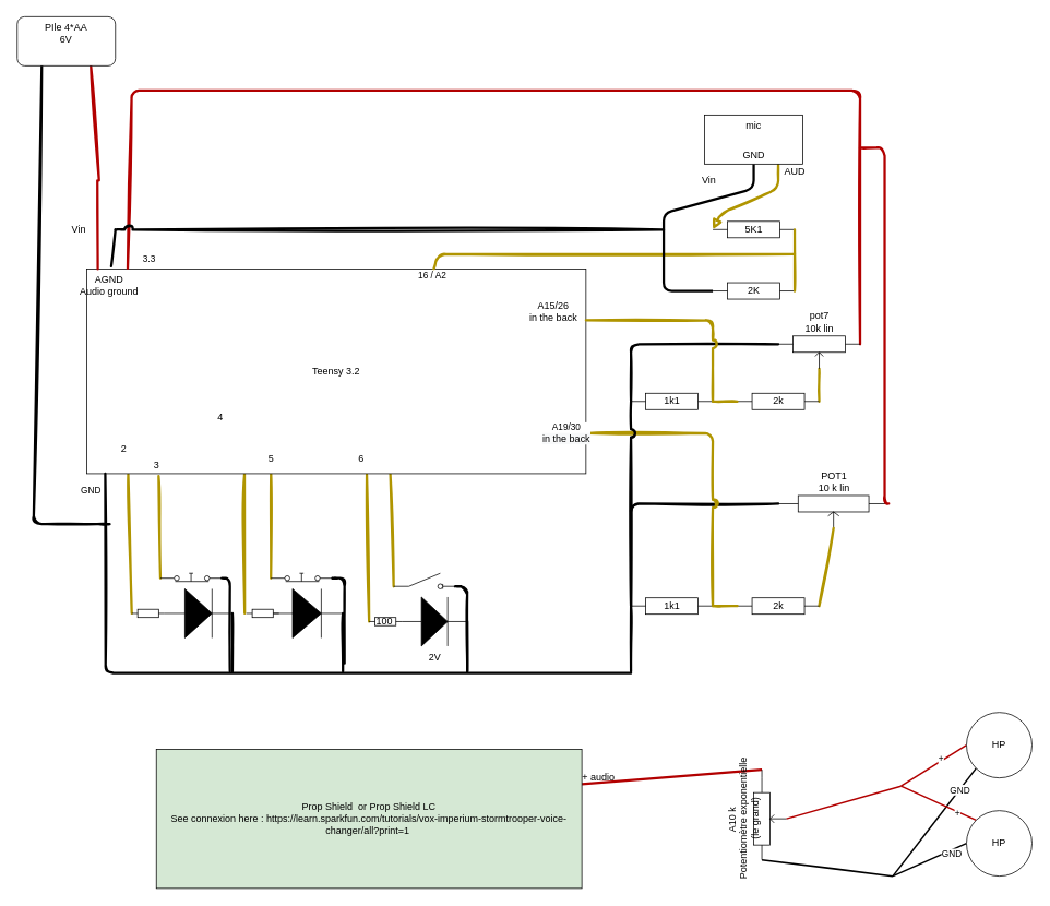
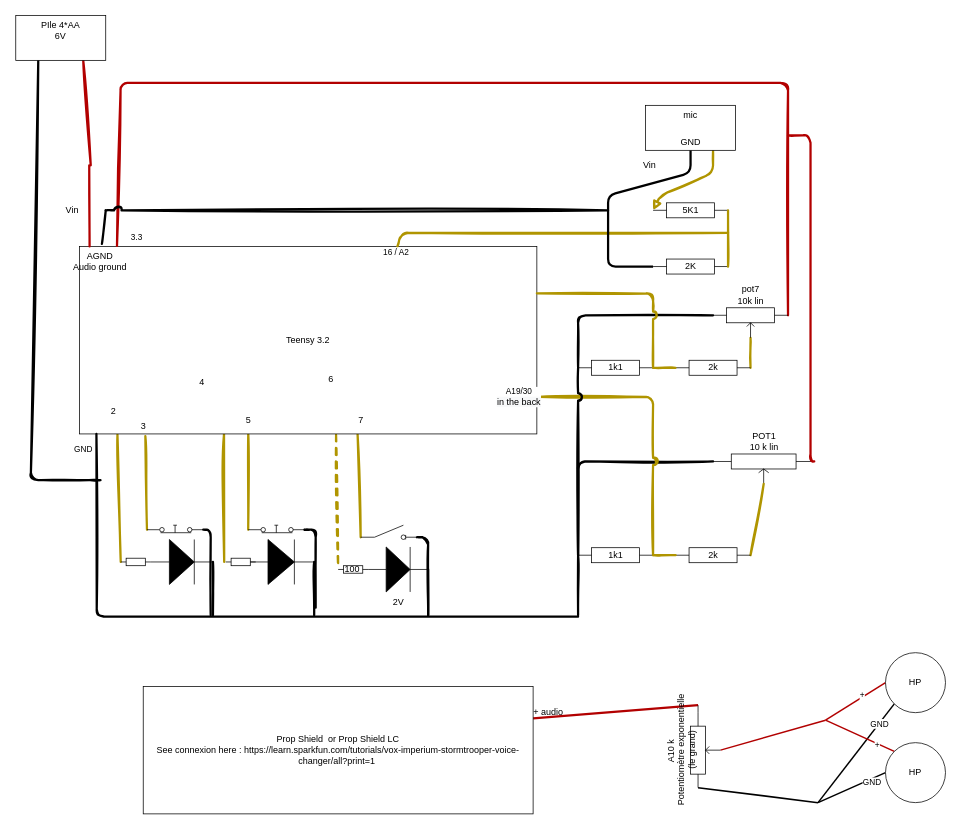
- <mxCell id="35" value="PIle 4*AA&lt;br&gt;6V" style="whiteSpace=wrap;html=1;align=center;verticalAlign=top;rounded=1;" parent="1" vertex="1"><mxGeometry x="20" y="20" width="120" height="60" as="geometry" /></mxCell>
+ <mxCell id="35" value="PIle 4*AA&lt;br&gt;6V" style="rounded=0;whiteSpace=wrap;html=1;align=center;verticalAlign=top;" parent="1" vertex="1"><mxGeometry x="20" y="20" width="120" height="60" as="geometry" /></mxCell>
- <mxCell id="20" value="AUD" style="text;html=1;align=center;verticalAlign=middle;resizable=0;points=[];autosize=1;strokeColor=none;fillColor=none;" parent="1" vertex="1"><mxGeometry x="950" y="200" width="40" height="20" as="geometry" /></mxCell>
- <mxCell id="97" value="A15/26&lt;br&gt;in the back" style="text;html=1;align=center;verticalAlign=middle;resizable=0;points=[];autosize=1;strokeColor=none;fillColor=none;" vertex="1" parent="1"><mxGeometry x="640" y="365" width="70" height="30" as="geometry" /></mxCell>
- <mxCell id="75" value="6" style="text;html=1;align=center;verticalAlign=middle;resizable=0;points=[];autosize=1;strokeColor=none;fillColor=none;" parent="1" vertex="1"><mxGeometry x="430" y="550" width="20" height="20" as="geometry" /></mxCell>
+ <mxCell id="75" value="6" style="text;html=1;align=center;verticalAlign=middle;resizable=0;points=[];autosize=1;strokeColor=none;fillColor=none;" parent="1" vertex="1"><mxGeometry x="430" y="495" width="20" height="20" as="geometry" /></mxCell>
+ <mxCell id="76" value="7" style="text;html=1;align=center;verticalAlign=middle;resizable=0;points=[];autosize=1;strokeColor=none;fillColor=none;" parent="1" vertex="1"><mxGeometry x="470" y="550" width="20" height="20" as="geometry" /></mxCell>
- <mxCell id="7" style="edgeStyle=none;rounded=1;sketch=1;jumpStyle=arc;orthogonalLoop=1;jettySize=auto;html=1;exitX=0.561;exitY=1.004;exitDx=0;exitDy=0;entryX=0;entryY=0.5;entryDx=0;entryDy=0;entryPerimeter=0;endArrow=none;endFill=0;strokeWidth=3;exitPerimeter=0;fillColor=#e3c800;strokeColor=#B09500;" parent="1" source="8" target="70" edge="1"><mxGeometry relative="1" as="geometry" /></mxCell>
+ <mxCell id="7" style="edgeStyle=none;rounded=1;sketch=1;jumpStyle=arc;orthogonalLoop=1;jettySize=auto;html=1;exitX=0.561;exitY=1.004;exitDx=0;exitDy=0;entryX=0;entryY=0.5;entryDx=0;entryDy=0;entryPerimeter=0;endArrow=none;endFill=0;strokeWidth=3;exitPerimeter=0;fillColor=#e3c800;strokeColor=#B09500;dashed=1;" parent="1" source="8" target="70" edge="1"><mxGeometry relative="1" as="geometry" /></mxCell>
- <mxCell id="54" value="Prop Shield&amp;nbsp; or Prop Shield LC&lt;br&gt;See connexion here :&amp;nbsp;https://learn.sparkfun.com/tutorials/vox-imperium-stormtrooper-voice-changer/all?print=1&amp;nbsp;&lt;br&gt;" style="rounded=0;whiteSpace=wrap;html=1;fillColor=#d5e8d4;" parent="48" vertex="1"><mxGeometry y="45" width="520" height="170" as="geometry" /></mxCell>
+ <mxCell id="54" value="Prop Shield&amp;nbsp; or Prop Shield LC&lt;br&gt;See connexion here :&amp;nbsp;https://learn.sparkfun.com/tutorials/vox-imperium-stormtrooper-voice-changer/all?print=1&amp;nbsp;&lt;br&gt;" style="rounded=0;whiteSpace=wrap;html=1;" parent="48" vertex="1"><mxGeometry y="45" width="520" height="170" as="geometry" /></mxCell>
